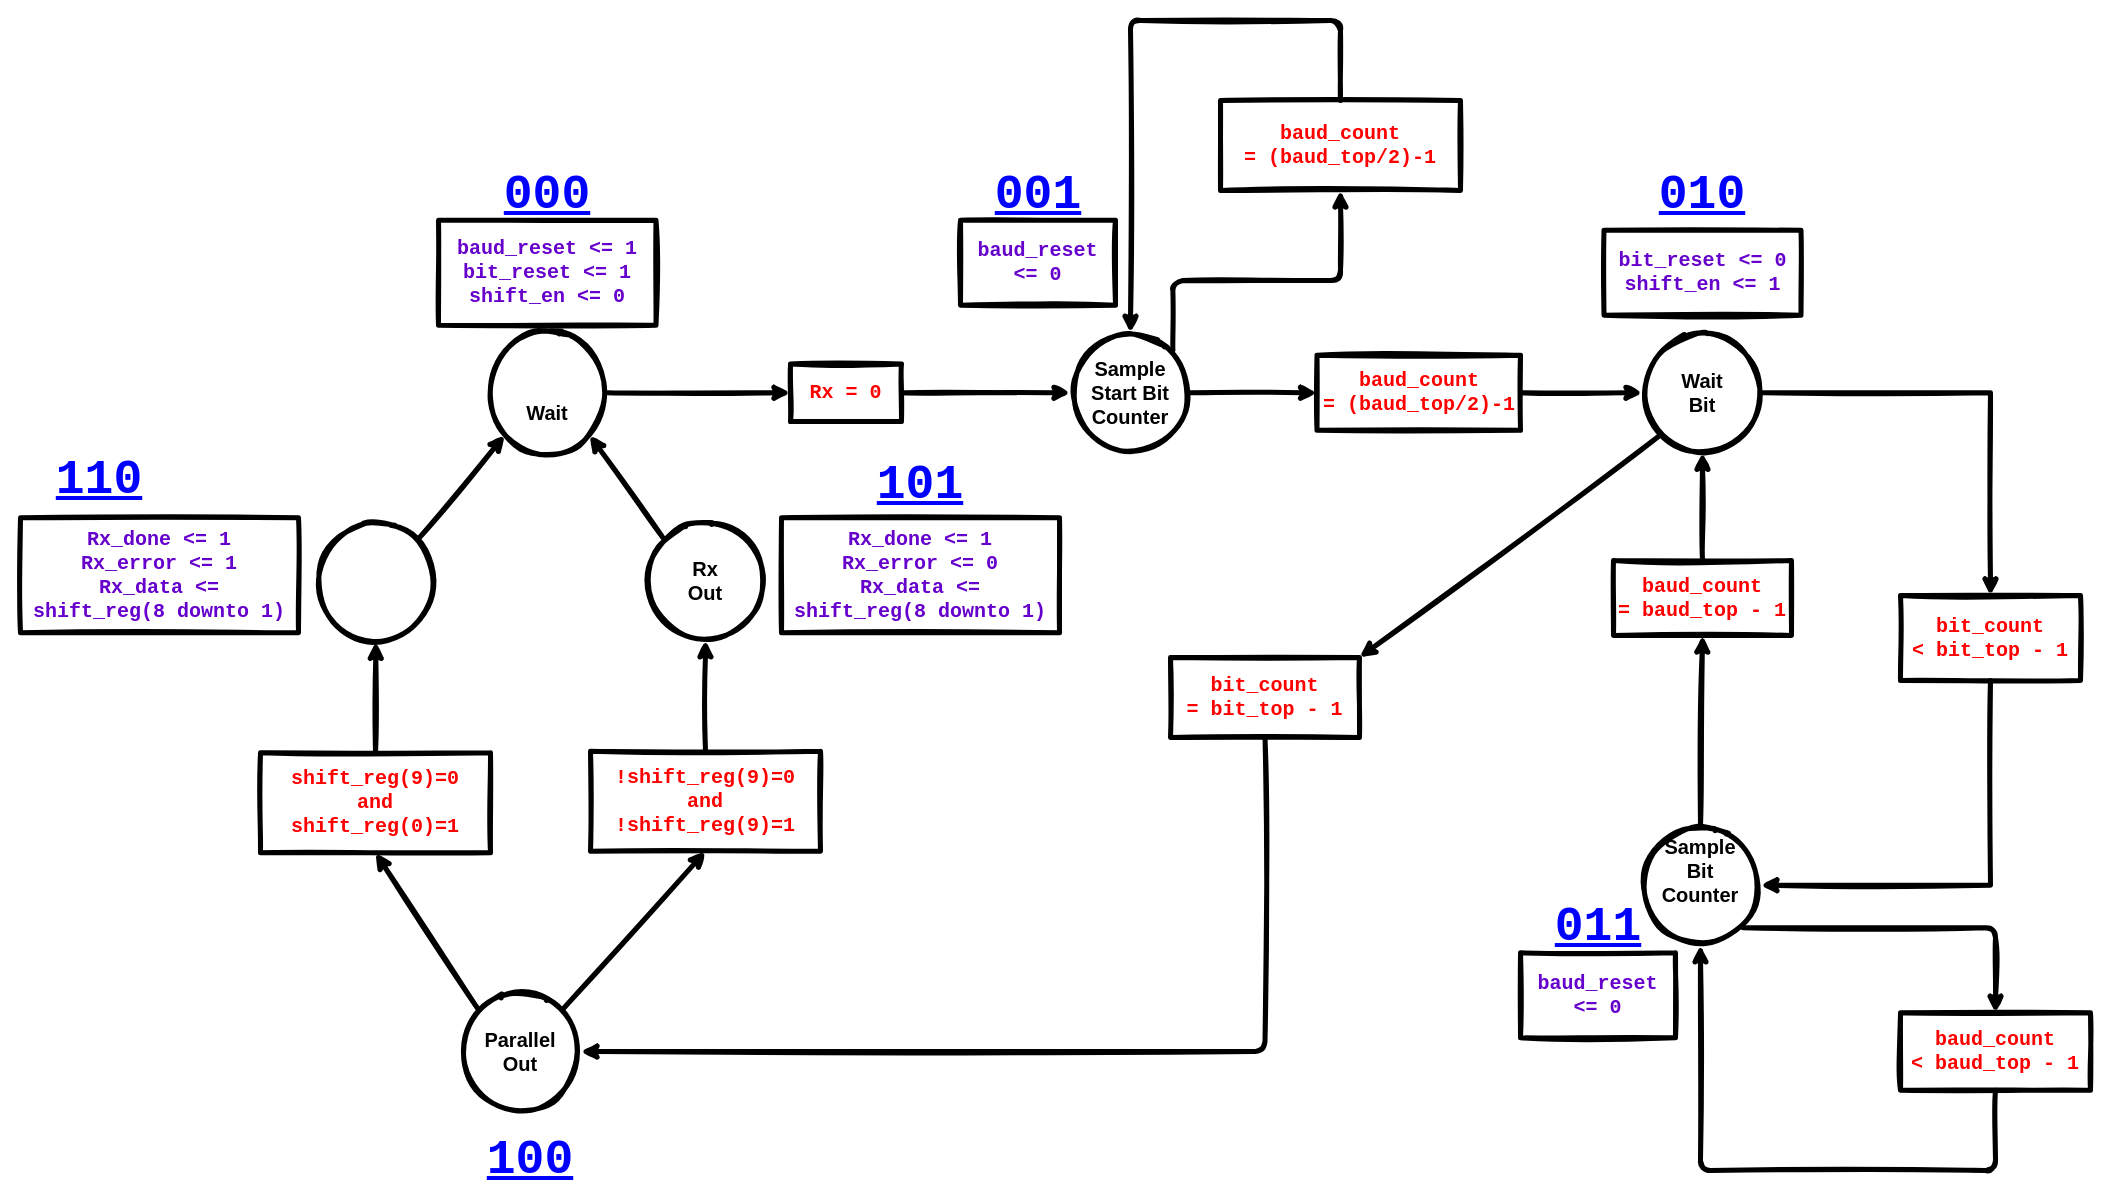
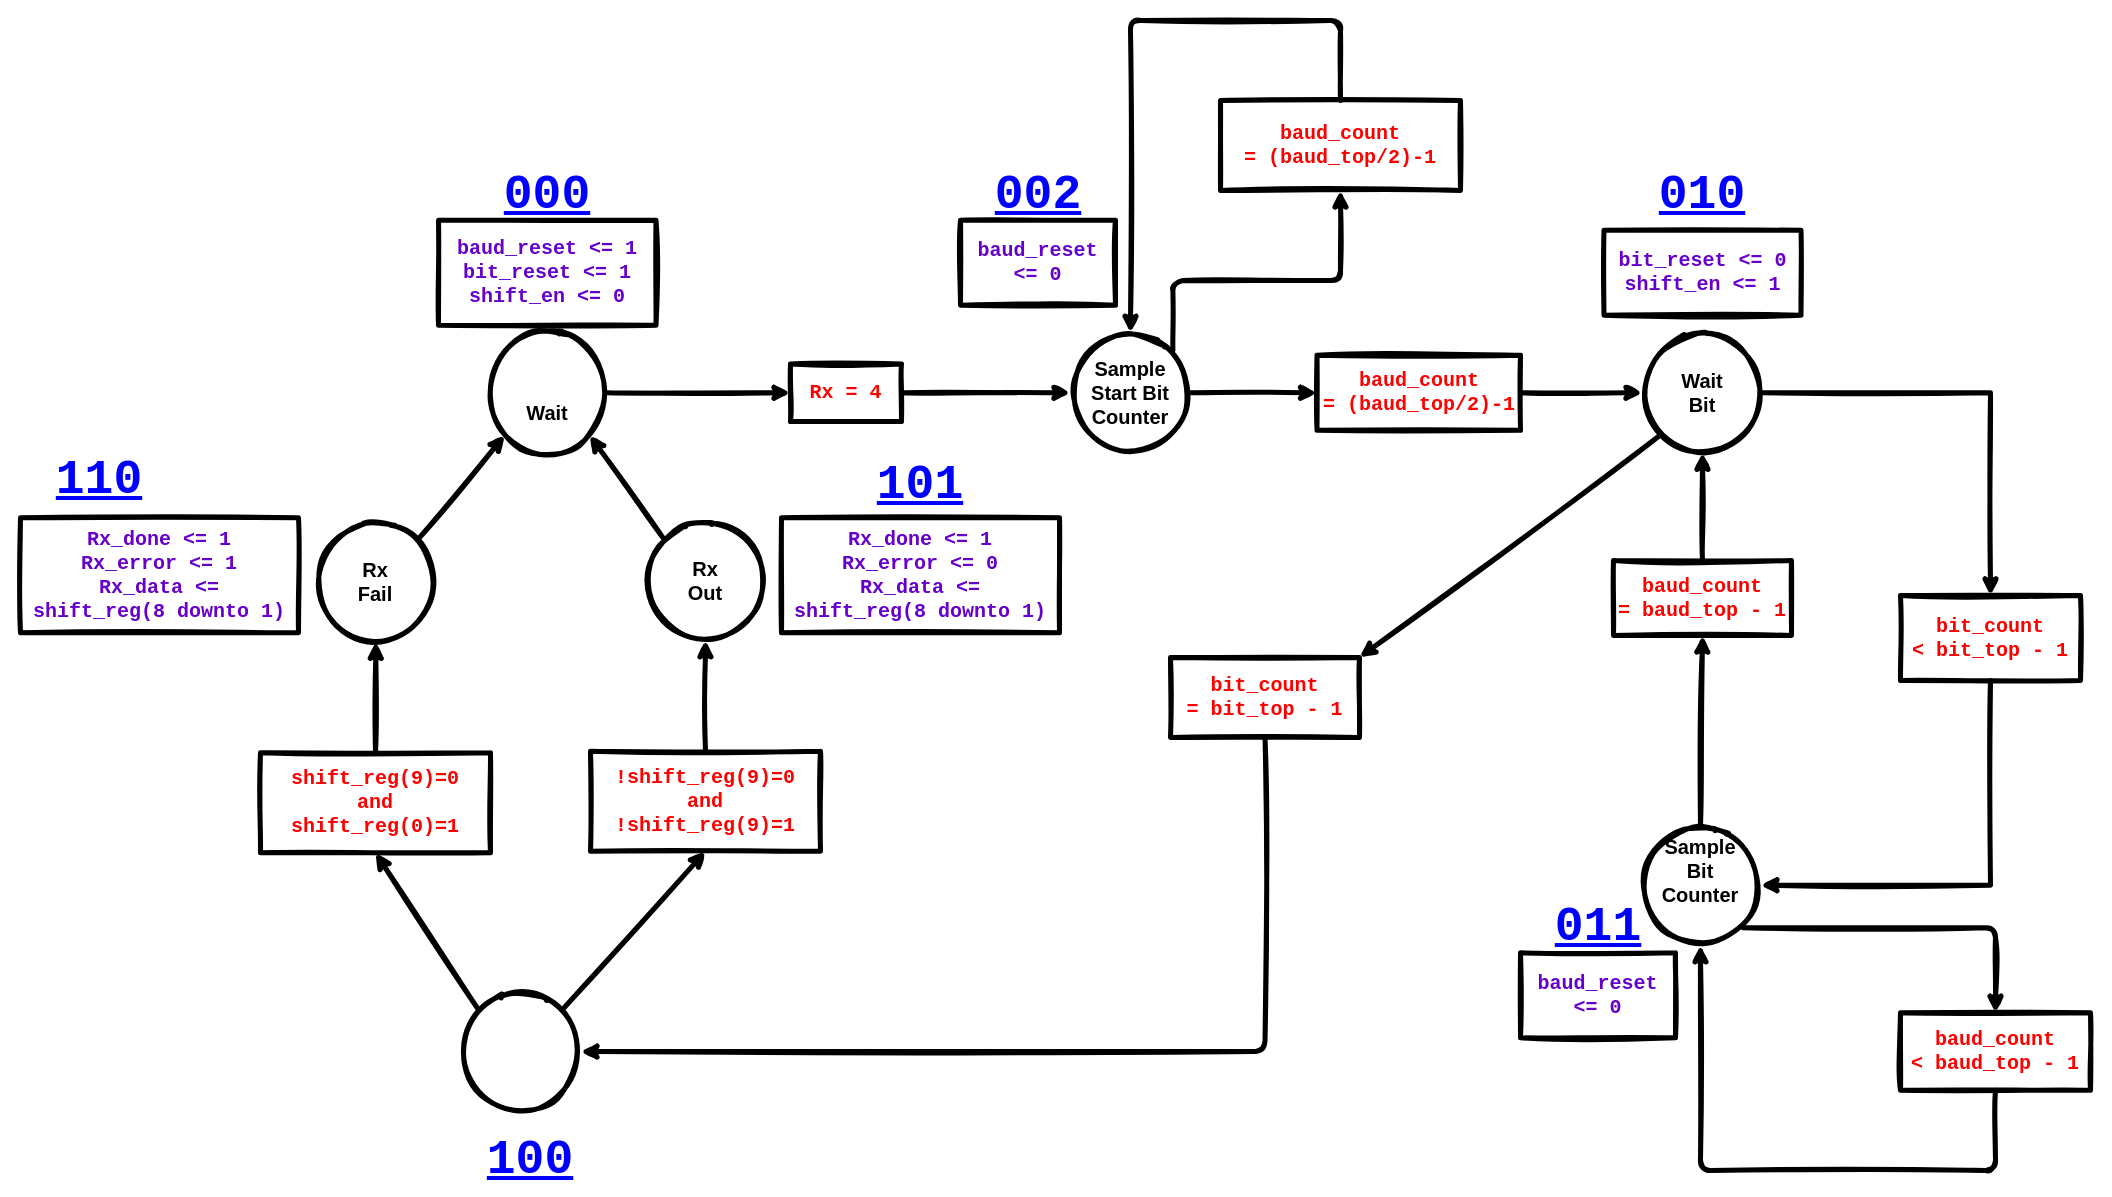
- <mxCell id="18" value="&lt;font size=&quot;1&quot; style=&quot;&quot; face=&quot;Courier New&quot;&gt;&lt;b style=&quot;&quot;&gt;&lt;u style=&quot;font-size: 48px;&quot;&gt;001&lt;/u&gt;&lt;/b&gt;&lt;/font&gt;" style="text;html=1;strokeColor=none;fillColor=none;align=center;verticalAlign=middle;whiteSpace=wrap;rounded=0;fontColor=#0000FF;sketch=1;" vertex="1" parent="1"><mxGeometry x="1007.5" y="179.8" width="60" height="30" as="geometry" /></mxCell>
+ <mxCell id="18" value="&lt;font size=&quot;1&quot; style=&quot;&quot; face=&quot;Courier New&quot;&gt;&lt;b style=&quot;&quot;&gt;&lt;u style=&quot;font-size: 48px;&quot;&gt;002&lt;/u&gt;&lt;/b&gt;&lt;/font&gt;" style="text;html=1;strokeColor=none;fillColor=none;align=center;verticalAlign=middle;whiteSpace=wrap;rounded=0;fontColor=#0000FF;sketch=1;" vertex="1" parent="1"><mxGeometry x="1007.5" y="179.8" width="60" height="30" as="geometry" /></mxCell>
- <mxCell id="36" value="&lt;font size=&quot;1&quot; style=&quot;&quot; face=&quot;Courier New&quot;&gt;&lt;b style=&quot;font-size: 20px;&quot;&gt;Rx = 0&lt;/b&gt;&lt;/font&gt;" style="text;html=1;strokeColor=default;fillColor=none;align=center;verticalAlign=middle;whiteSpace=wrap;rounded=0;fontColor=#FF0000;strokeWidth=5;sketch=1;" vertex="1" parent="1"><mxGeometry x="790" y="363.55" width="111" height="57.5" as="geometry" /></mxCell>
+ <mxCell id="36" value="&lt;font size=&quot;1&quot; style=&quot;&quot; face=&quot;Courier New&quot;&gt;&lt;b style=&quot;font-size: 20px;&quot;&gt;Rx = 4&lt;/b&gt;&lt;/font&gt;" style="text;html=1;strokeColor=default;fillColor=none;align=center;verticalAlign=middle;whiteSpace=wrap;rounded=0;fontColor=#FF0000;strokeWidth=5;sketch=1;" vertex="1" parent="1"><mxGeometry x="790" y="363.55" width="111" height="57.5" as="geometry" /></mxCell>
+ <mxCell id="48" value="&lt;b style=&quot;font-size: 20px;&quot;&gt;Rx&lt;br&gt;Fail&lt;br&gt;&lt;/b&gt;" style="text;html=1;strokeColor=none;fillColor=none;align=center;verticalAlign=middle;whiteSpace=wrap;rounded=0;sketch=1;" vertex="1" parent="46"><mxGeometry x="15" y="37.5" width="90" height="45" as="geometry" /></mxCell>
- <mxCell id="16" value="&lt;b style=&quot;font-size: 20px;&quot;&gt;Parallel&lt;br&gt;Out&lt;br&gt;&lt;/b&gt;" style="text;html=1;strokeColor=none;fillColor=none;align=center;verticalAlign=middle;whiteSpace=wrap;rounded=0;sketch=1;" vertex="1" parent="14"><mxGeometry x="15" y="37.5" width="90" height="45" as="geometry" /></mxCell>
